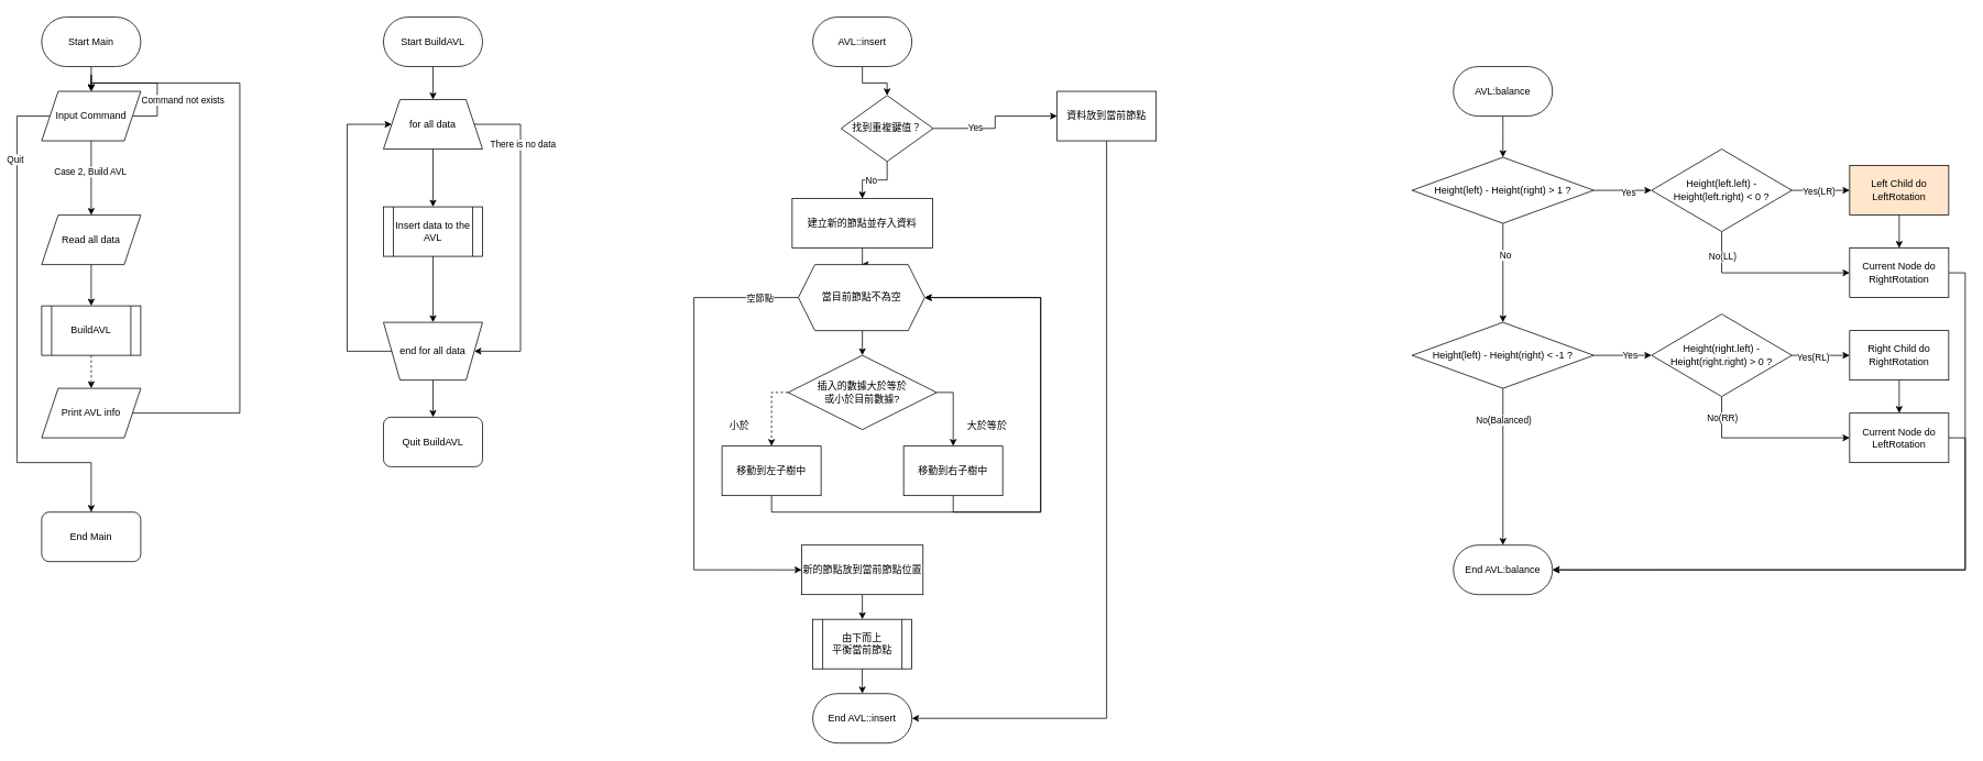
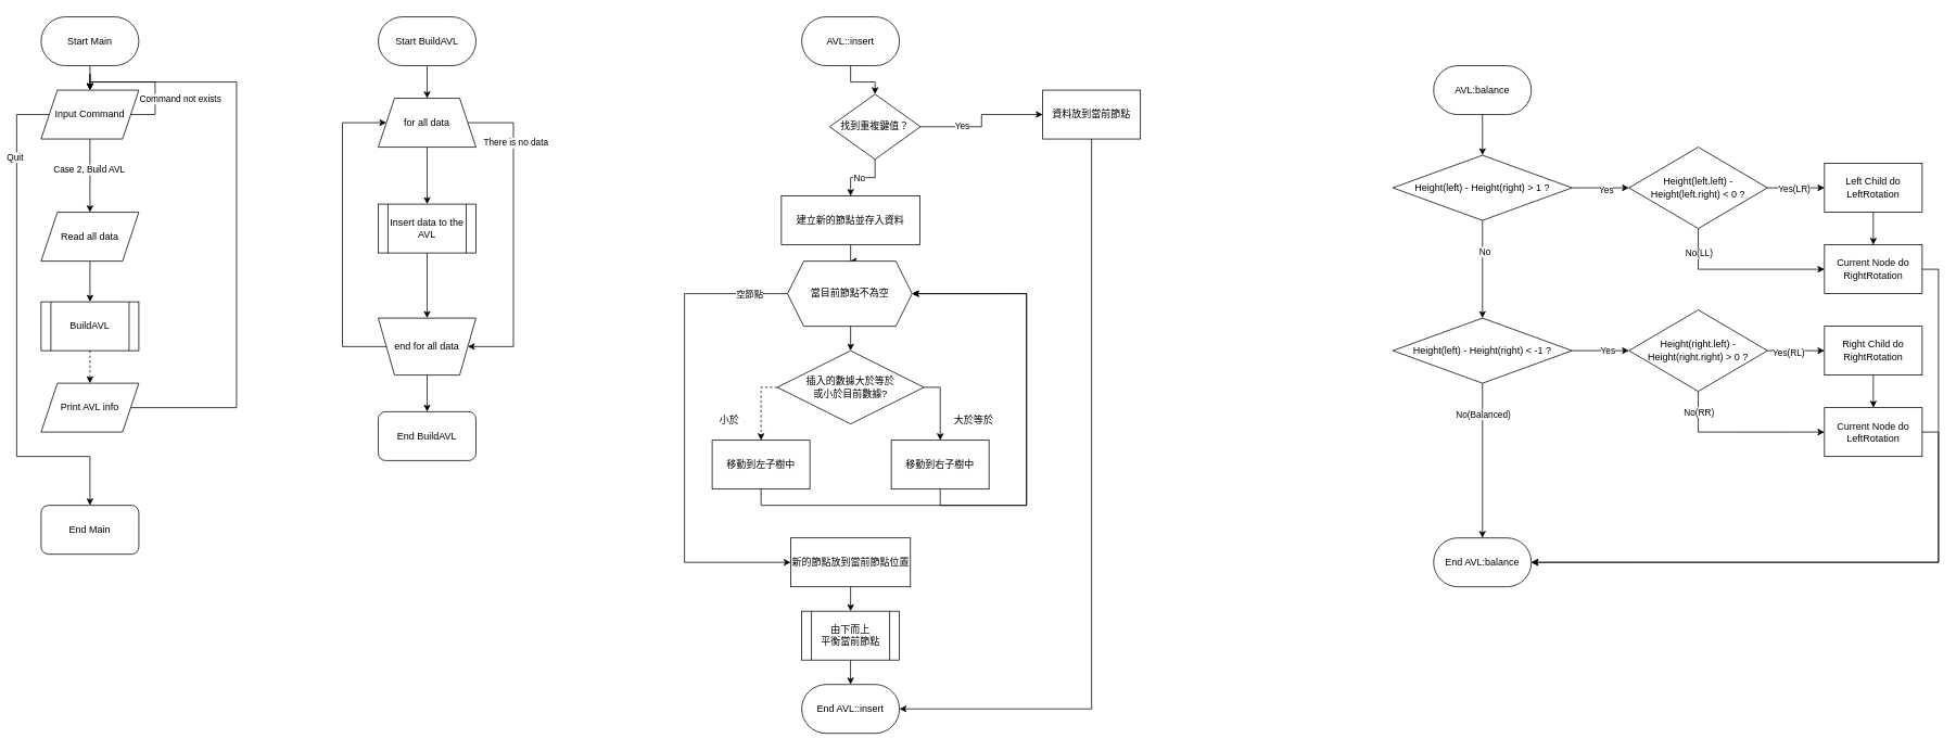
- <mxCell id="77" value="Left Child do LeftRotation" style="rounded=0;whiteSpace=wrap;html=1;fillColor=#ffe6cc;" parent="1" vertex="1"><mxGeometry x="2240" y="200" width="120" height="60" as="geometry" /></mxCell>
+ <mxCell id="77" value="Left Child do LeftRotation" style="rounded=0;whiteSpace=wrap;html=1;" parent="1" vertex="1"><mxGeometry x="2240" y="200" width="120" height="60" as="geometry" /></mxCell>
- <mxCell id="29" value="Quit BuildAVL" style="rounded=1;whiteSpace=wrap;html=1;" parent="1" vertex="1"><mxGeometry x="464" y="505" width="120" height="60" as="geometry" /></mxCell>
+ <mxCell id="29" value="End BuildAVL" style="rounded=1;whiteSpace=wrap;html=1;" parent="1" vertex="1"><mxGeometry x="464" y="505" width="120" height="60" as="geometry" /></mxCell>
